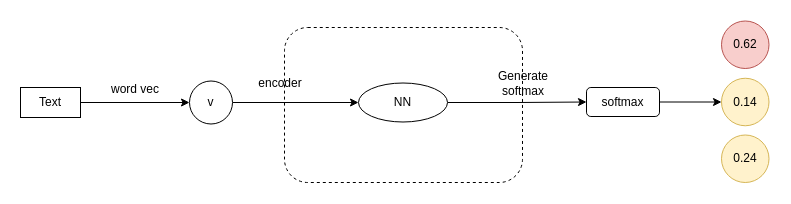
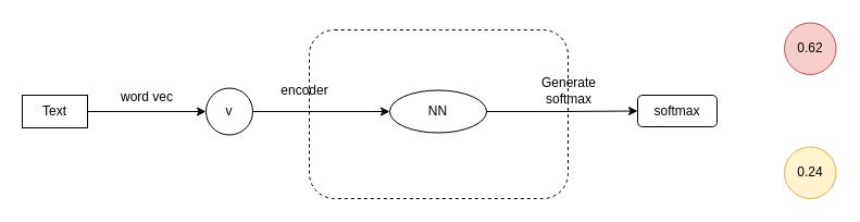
- <mxCell id="12" style="edgeStyle=orthogonalEdgeStyle;rounded=0;orthogonalLoop=1;jettySize=auto;html=1;entryX=0;entryY=0.5;entryDx=0;entryDy=0;" edge="1" parent="1" source="13" target="14"><mxGeometry relative="1" as="geometry" /></mxCell>
- <mxCell id="14" value="0.14" style="ellipse;whiteSpace=wrap;html=1;aspect=fixed;fillColor=#fff2cc;strokeColor=#d6b656;" vertex="1" parent="1"><mxGeometry x="721" y="77.75" width="47.5" height="47.5" as="geometry" /></mxCell>
